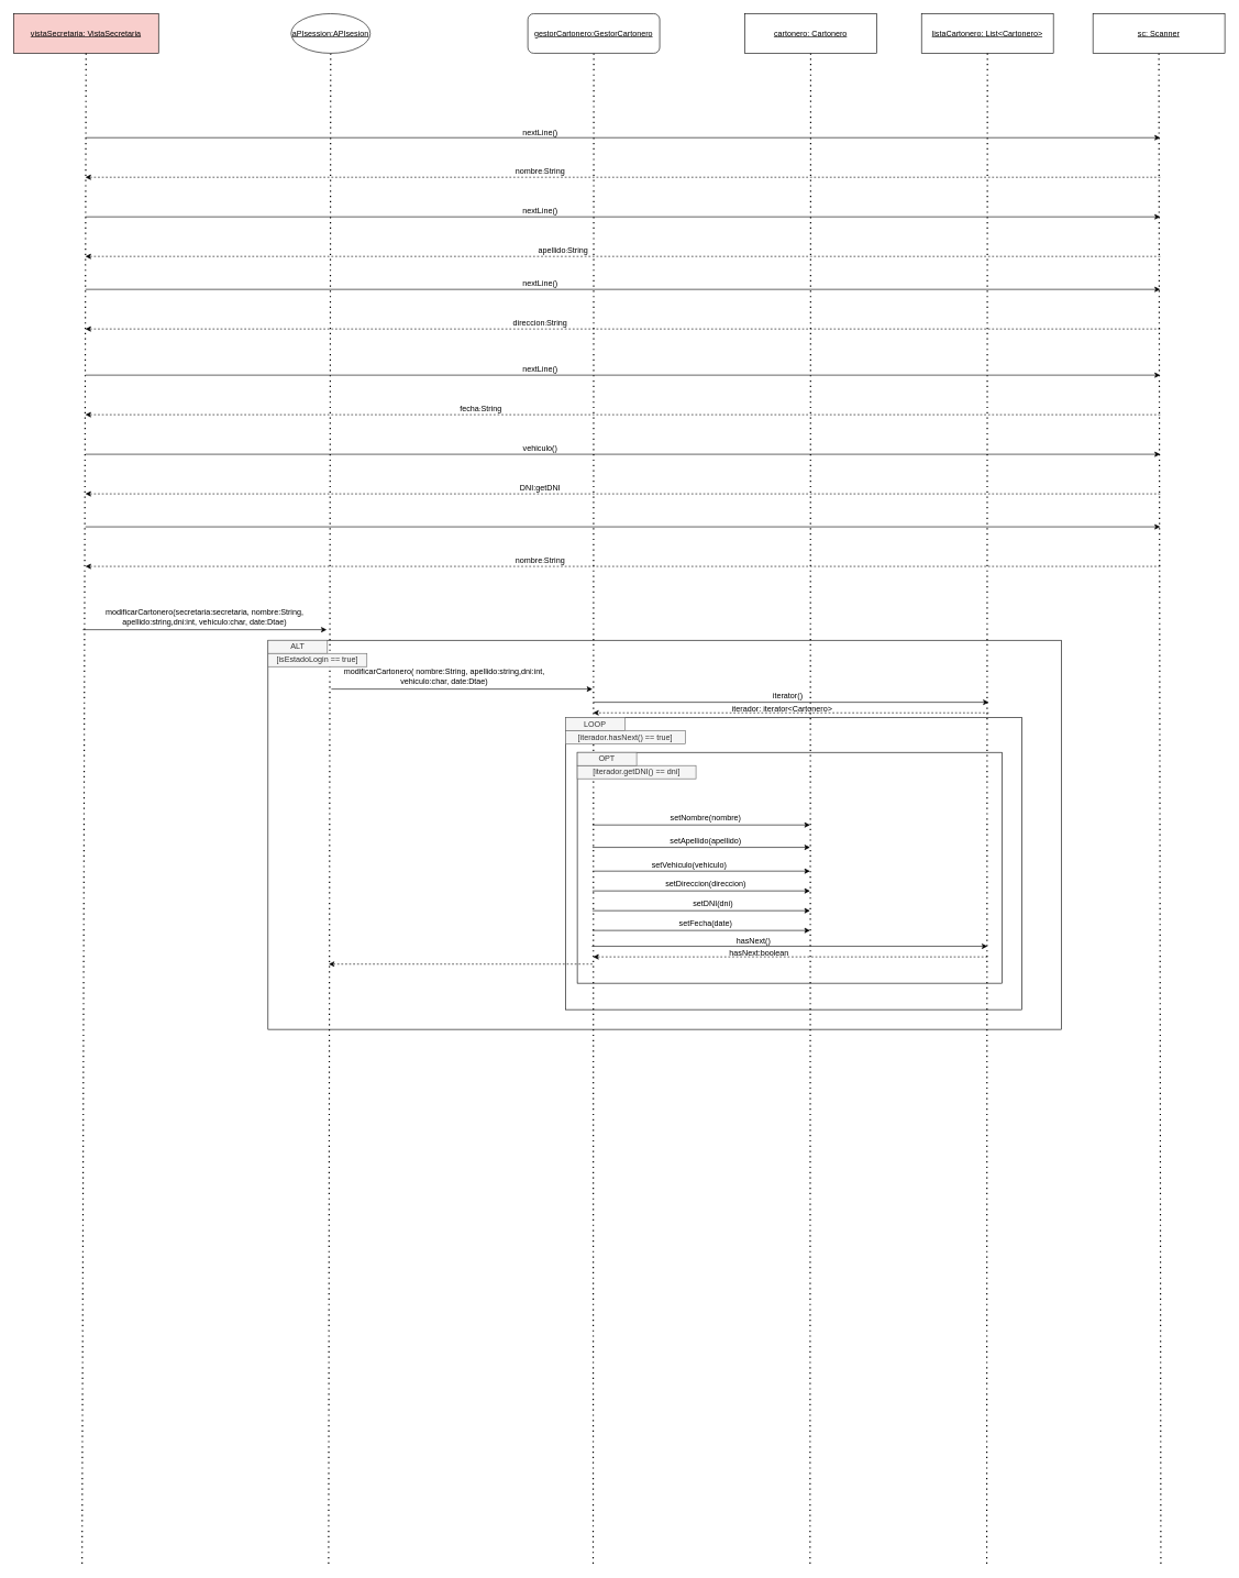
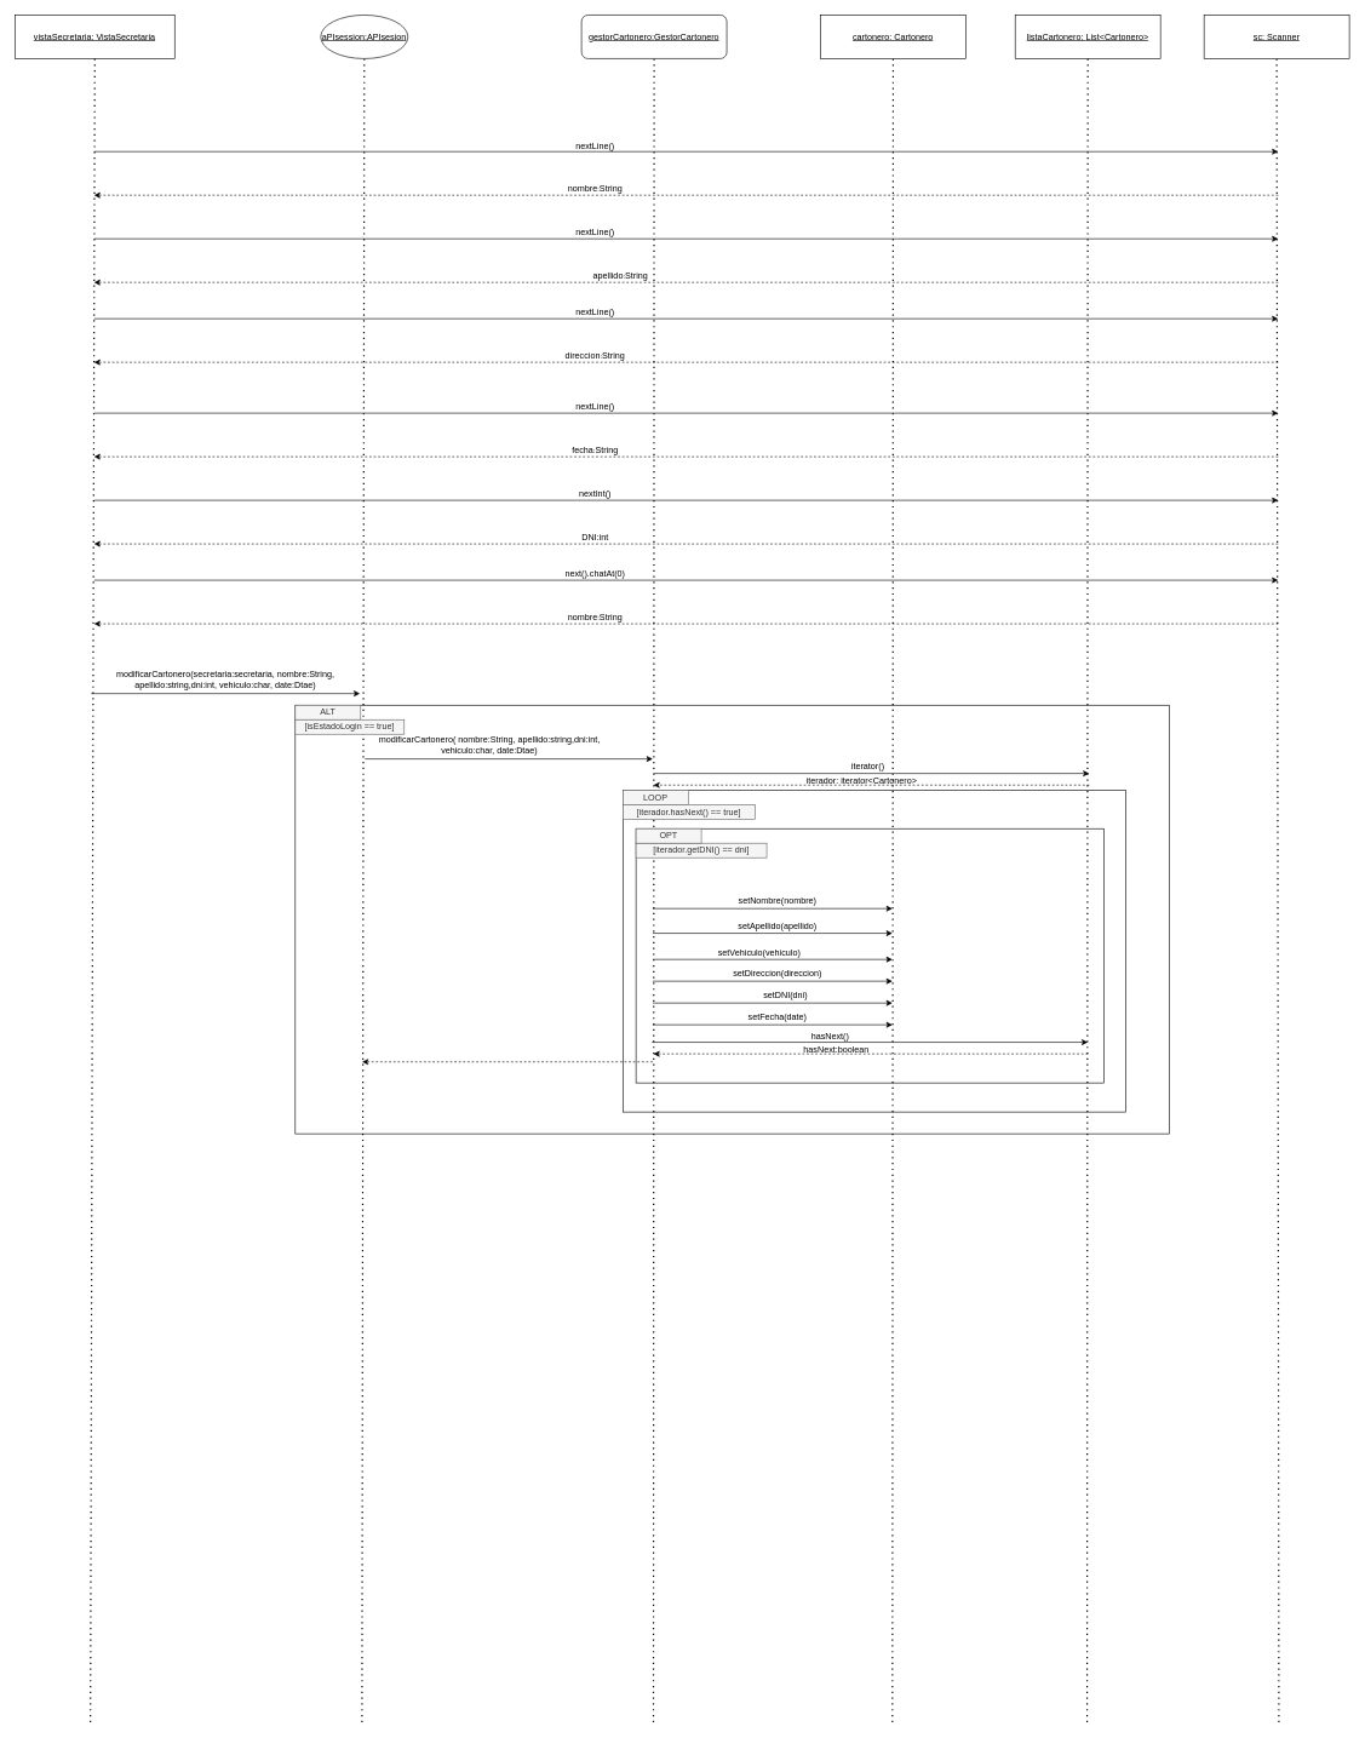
- <mxCell id="9" value="&lt;u&gt;vistaSecretaria: VistaSecretaria&lt;/u&gt;" style="rounded=0;whiteSpace=wrap;html=1;fillColor=#f8cecc;" parent="1" vertex="1"><mxGeometry x="20" y="20" width="220" height="60" as="geometry" /></mxCell>
+ <mxCell id="9" value="&lt;u&gt;vistaSecretaria: VistaSecretaria&lt;/u&gt;" style="rounded=0;whiteSpace=wrap;html=1;" parent="1" vertex="1"><mxGeometry x="20" y="20" width="220" height="60" as="geometry" /></mxCell>
- <mxCell id="41" value="fecha&lt;span style=&quot;font-size: 10px&quot;&gt;:&lt;/span&gt;String" style="text;html=1;strokeColor=none;fillColor=none;align=center;verticalAlign=middle;whiteSpace=wrap;rounded=0;" parent="1" vertex="1"><mxGeometry x="619" y="610" width="220" height="20" as="geometry" /></mxCell>
+ <mxCell id="41" value="fecha&lt;span style=&quot;font-size: 10px&quot;&gt;:&lt;/span&gt;String" style="text;html=1;strokeColor=none;fillColor=none;align=center;verticalAlign=middle;whiteSpace=wrap;rounded=0;" parent="1" vertex="1"><mxGeometry x="709" y="610" width="220" height="20" as="geometry" /></mxCell>
- <mxCell id="42" value="vehiculo()" style="text;html=1;strokeColor=none;fillColor=none;align=center;verticalAlign=middle;whiteSpace=wrap;rounded=0;" parent="1" vertex="1"><mxGeometry x="709" y="670" width="220" height="20" as="geometry" /></mxCell>
+ <mxCell id="42" value="nextInt()" style="text;html=1;strokeColor=none;fillColor=none;align=center;verticalAlign=middle;whiteSpace=wrap;rounded=0;" parent="1" vertex="1"><mxGeometry x="709" y="670" width="220" height="20" as="geometry" /></mxCell>
- <mxCell id="43" value="DNI:getDNI" style="text;html=1;strokeColor=none;fillColor=none;align=center;verticalAlign=middle;whiteSpace=wrap;rounded=0;" parent="1" vertex="1"><mxGeometry x="709" y="730" width="220" height="20" as="geometry" /></mxCell>
+ <mxCell id="43" value="DNI:int" style="text;html=1;strokeColor=none;fillColor=none;align=center;verticalAlign=middle;whiteSpace=wrap;rounded=0;" parent="1" vertex="1"><mxGeometry x="709" y="730" width="220" height="20" as="geometry" /></mxCell>
+ <mxCell id="46" value="next().chatAt(0)" style="text;html=1;strokeColor=none;fillColor=none;align=center;verticalAlign=middle;whiteSpace=wrap;rounded=0;" parent="1" vertex="1"><mxGeometry x="709" y="780" width="220" height="20" as="geometry" /></mxCell>
